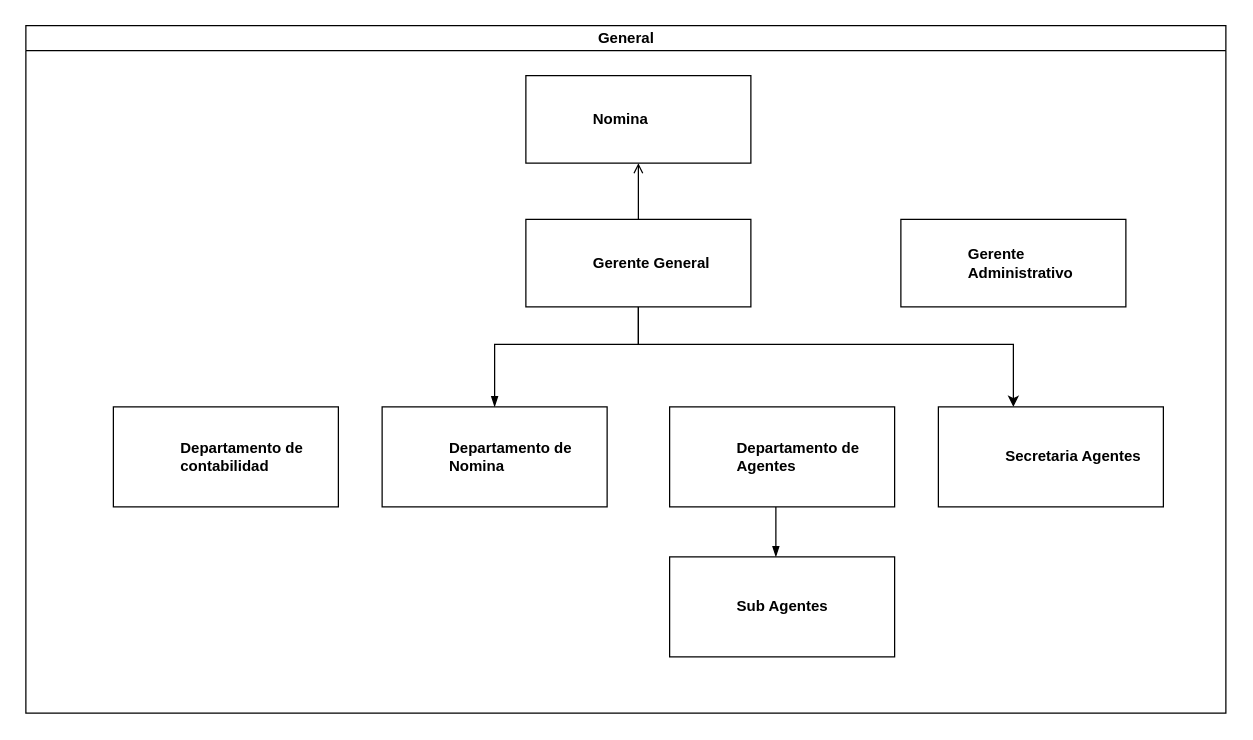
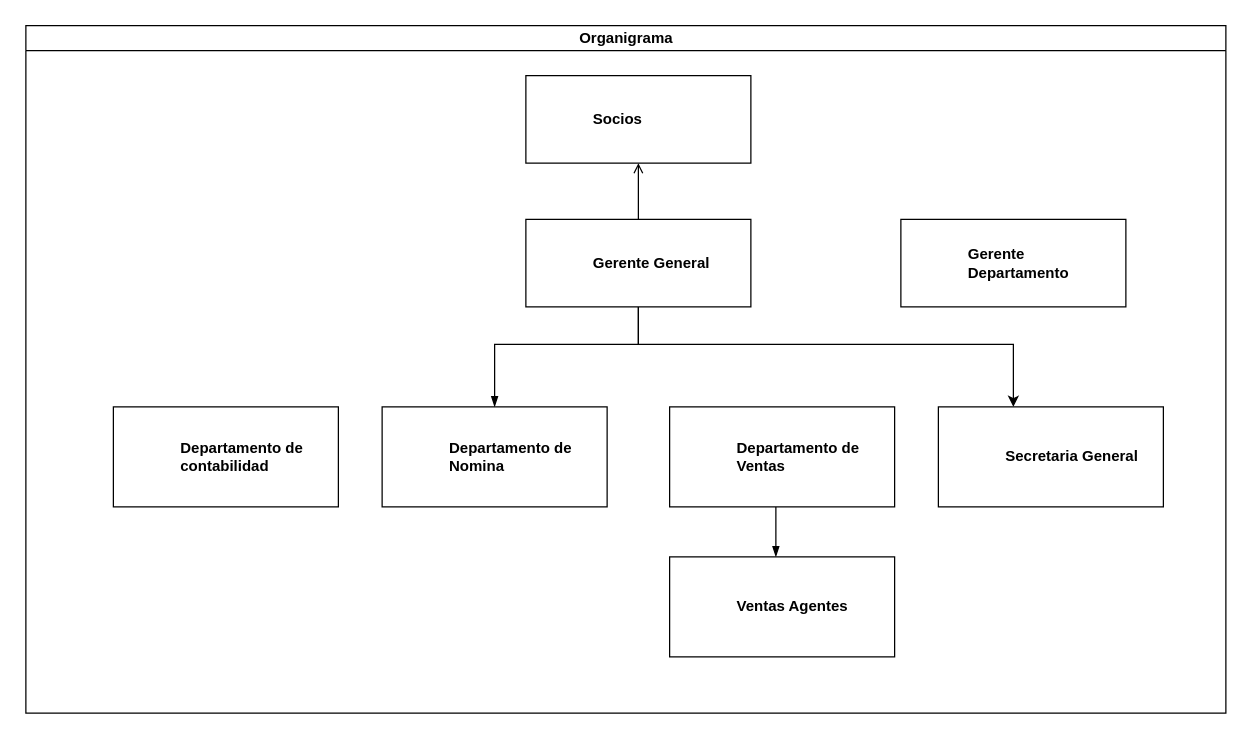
- <mxCell id="2" value="General" style="swimlane;html=1;startSize=20;horizontal=1;containerType=tree;glass=0;" parent="1" vertex="1"><mxGeometry x="20" y="20" width="960" height="550" as="geometry" /></mxCell>
+ <mxCell id="2" value="Organigrama" style="swimlane;html=1;startSize=20;horizontal=1;containerType=tree;glass=0;" parent="1" vertex="1"><mxGeometry x="20" y="20" width="960" height="550" as="geometry" /></mxCell>
- <mxCell id="11" value="Nomina" style="label;image=https://cdn3.iconfinder.com/data/icons/user-avatars-1/512/users-3-128.png;whiteSpace=wrap;html=1;rounded=0;glass=0;treeMoving=1;treeFolding=1;" vertex="1" parent="2"><mxGeometry x="400" y="40" width="180" height="70" as="geometry" /></mxCell>
+ <mxCell id="11" value="Socios" style="label;image=https://cdn3.iconfinder.com/data/icons/user-avatars-1/512/users-3-128.png;whiteSpace=wrap;html=1;rounded=0;glass=0;treeMoving=1;treeFolding=1;" vertex="1" parent="2"><mxGeometry x="400" y="40" width="180" height="70" as="geometry" /></mxCell>
- <mxCell id="14" value="Gerente Administrativo" style="label;image=https://cdn3.iconfinder.com/data/icons/user-avatars-1/512/users-3-128.png;whiteSpace=wrap;html=1;rounded=0;glass=0;treeMoving=1;treeFolding=1;" vertex="1" parent="2"><mxGeometry x="700" y="155" width="180" height="70" as="geometry" /></mxCell>
+ <mxCell id="14" value="Gerente Departamento" style="label;image=https://cdn3.iconfinder.com/data/icons/user-avatars-1/512/users-3-128.png;whiteSpace=wrap;html=1;rounded=0;glass=0;treeMoving=1;treeFolding=1;" vertex="1" parent="2"><mxGeometry x="700" y="155" width="180" height="70" as="geometry" /></mxCell>
- <mxCell id="7" value="Departamento de Agentes" style="label;image=https://cdn3.iconfinder.com/data/icons/user-avatars-1/512/users-2-128.png;whiteSpace=wrap;html=1;rounded=0;glass=0;" vertex="1" parent="2"><mxGeometry x="515" y="305" width="180" height="80" as="geometry" /></mxCell>
+ <mxCell id="7" value="Departamento de Ventas" style="label;image=https://cdn3.iconfinder.com/data/icons/user-avatars-1/512/users-2-128.png;whiteSpace=wrap;html=1;rounded=0;glass=0;" vertex="1" parent="2"><mxGeometry x="515" y="305" width="180" height="80" as="geometry" /></mxCell>
- <mxCell id="9" value="&lt;span&gt;Secretaria Agentes&lt;/span&gt;" style="label;image=https://cdn3.iconfinder.com/data/icons/user-avatars-1/512/users-3-128.png;whiteSpace=wrap;html=1;rounded=0;glass=0;treeMoving=1;treeFolding=1;" vertex="1" parent="2"><mxGeometry x="730" y="305" width="180" height="80" as="geometry" /></mxCell>
+ <mxCell id="9" value="&lt;span&gt;Secretaria General&lt;/span&gt;" style="label;image=https://cdn3.iconfinder.com/data/icons/user-avatars-1/512/users-3-128.png;whiteSpace=wrap;html=1;rounded=0;glass=0;treeMoving=1;treeFolding=1;" vertex="1" parent="2"><mxGeometry x="730" y="305" width="180" height="80" as="geometry" /></mxCell>
- <mxCell id="13" value="Sub Agentes" style="label;image=https://cdn3.iconfinder.com/data/icons/user-avatars-1/512/users-2-128.png;whiteSpace=wrap;html=1;rounded=0;glass=0;" vertex="1" parent="2"><mxGeometry x="515" y="425" width="180" height="80" as="geometry" /></mxCell>
+ <mxCell id="13" value="Ventas Agentes" style="label;image=https://cdn3.iconfinder.com/data/icons/user-avatars-1/512/users-2-128.png;whiteSpace=wrap;html=1;rounded=0;glass=0;" vertex="1" parent="2"><mxGeometry x="515" y="425" width="180" height="80" as="geometry" /></mxCell>
